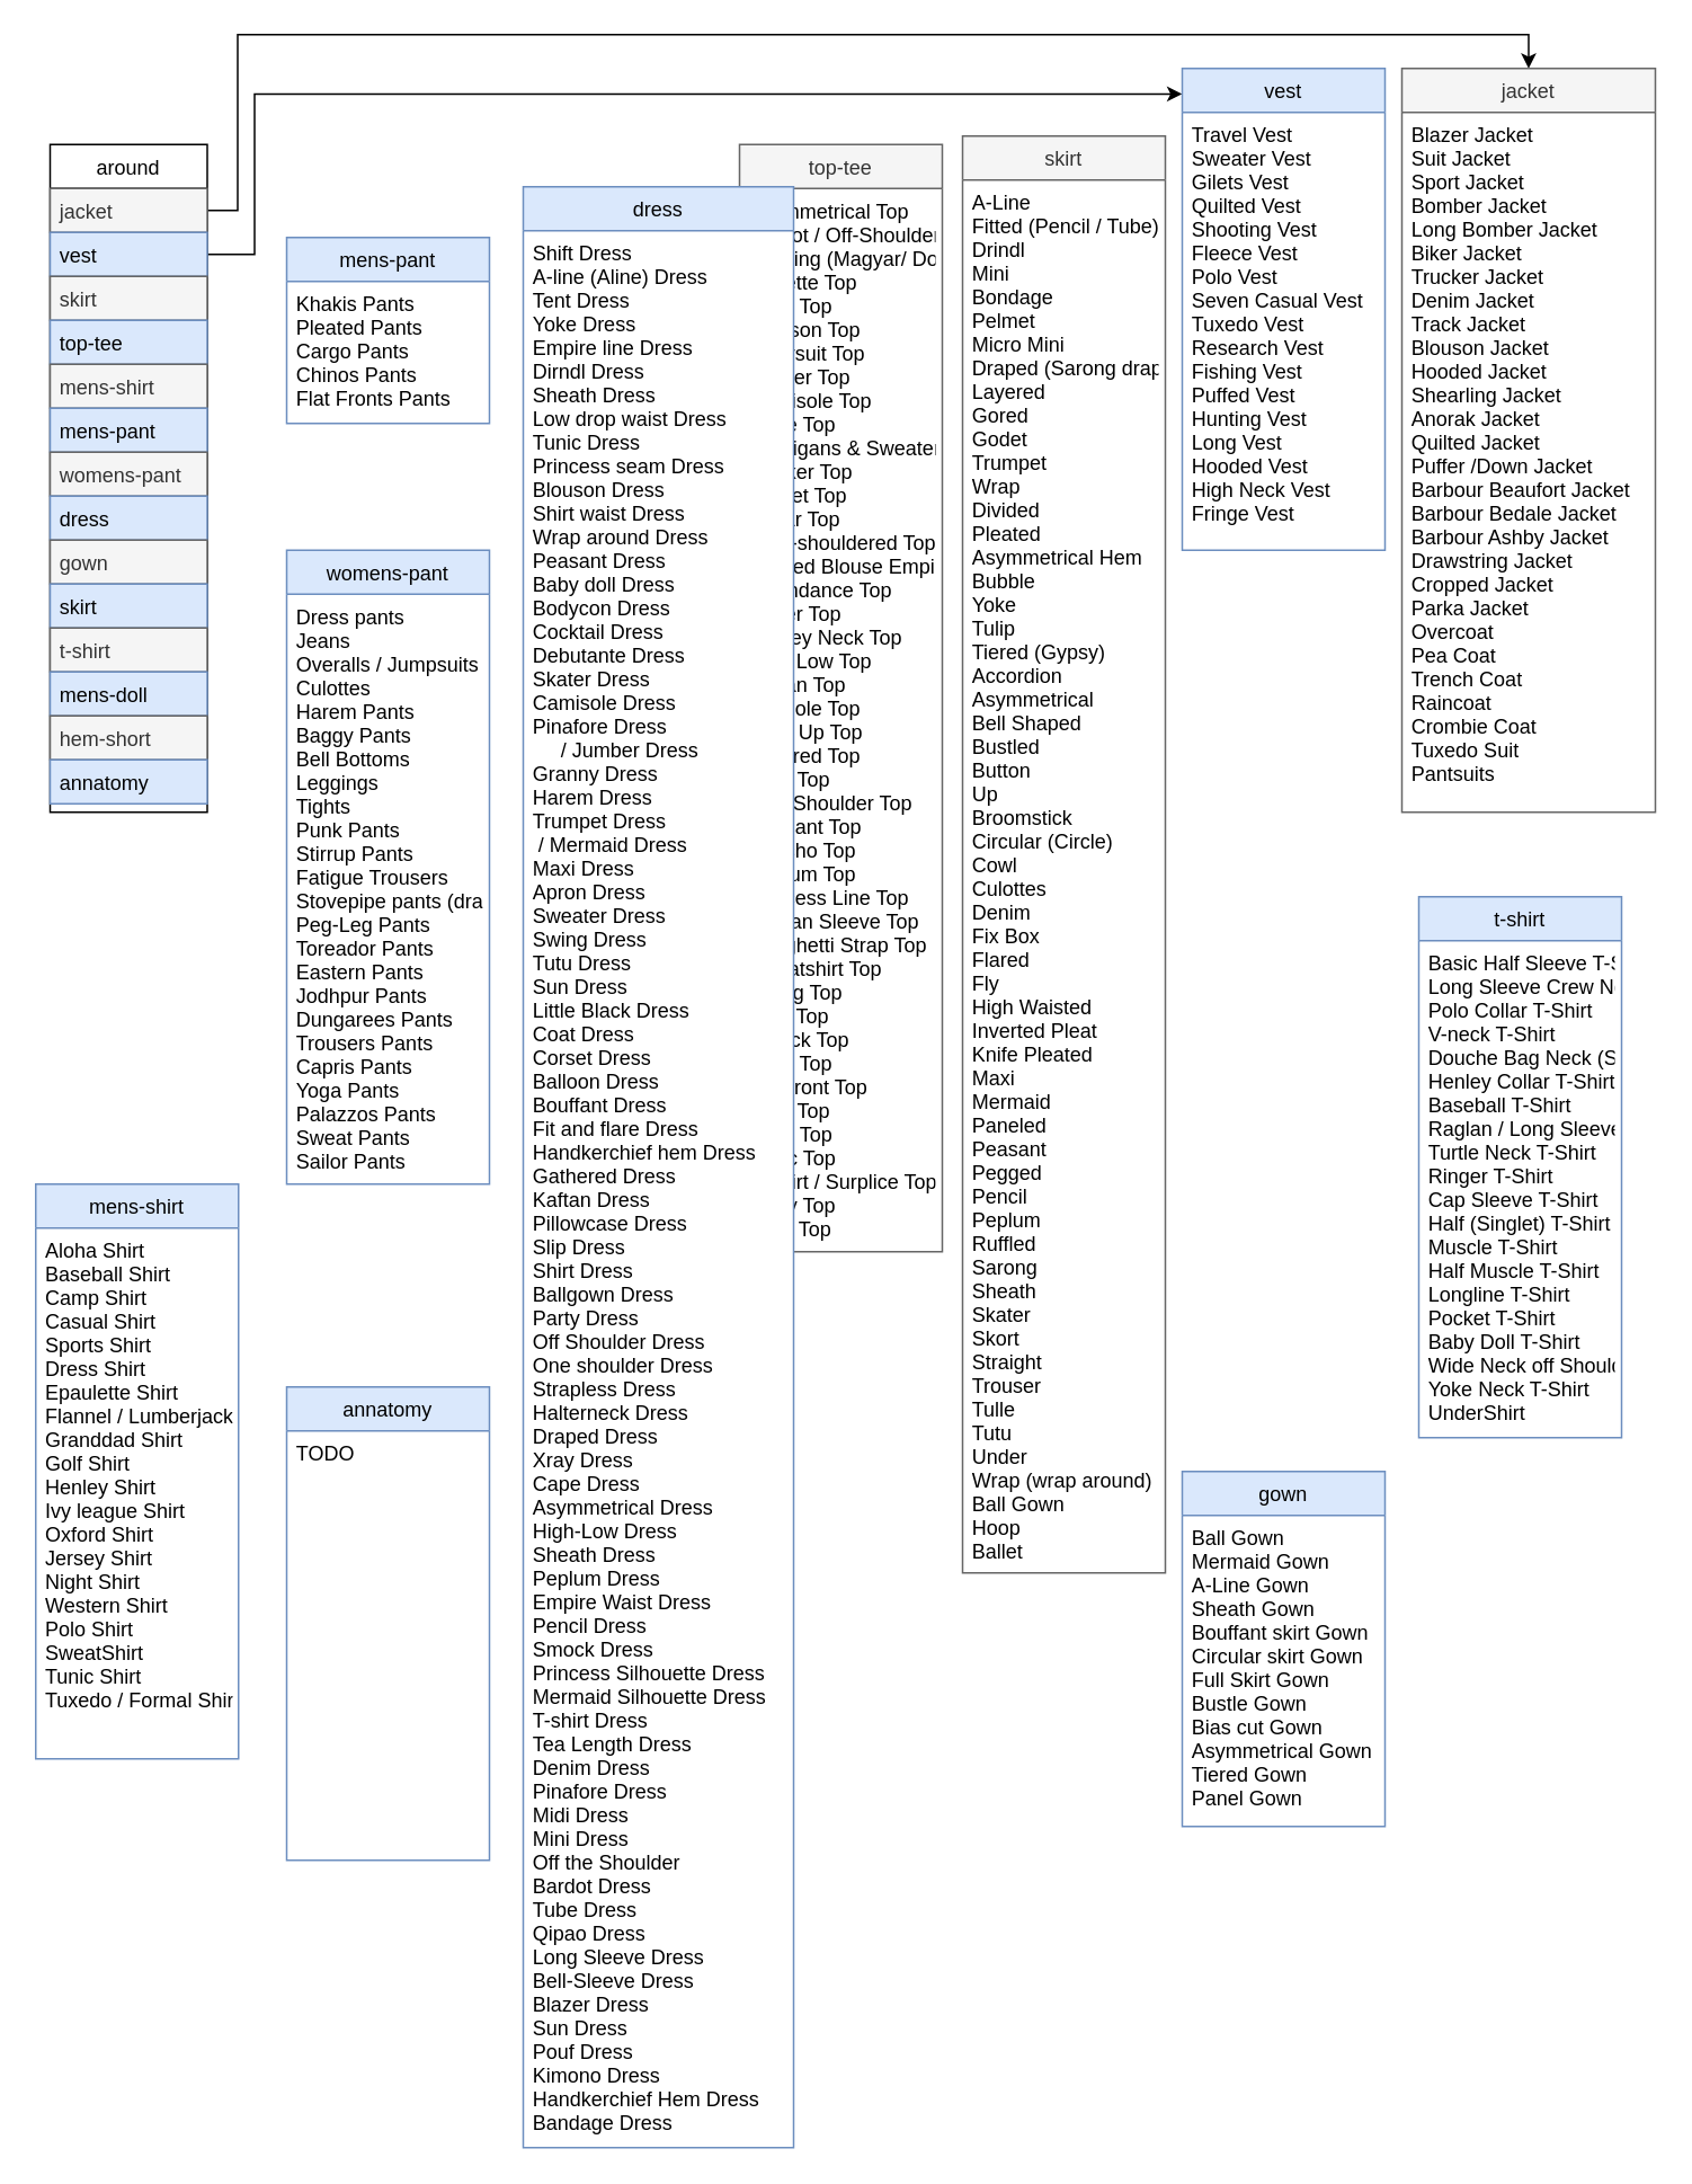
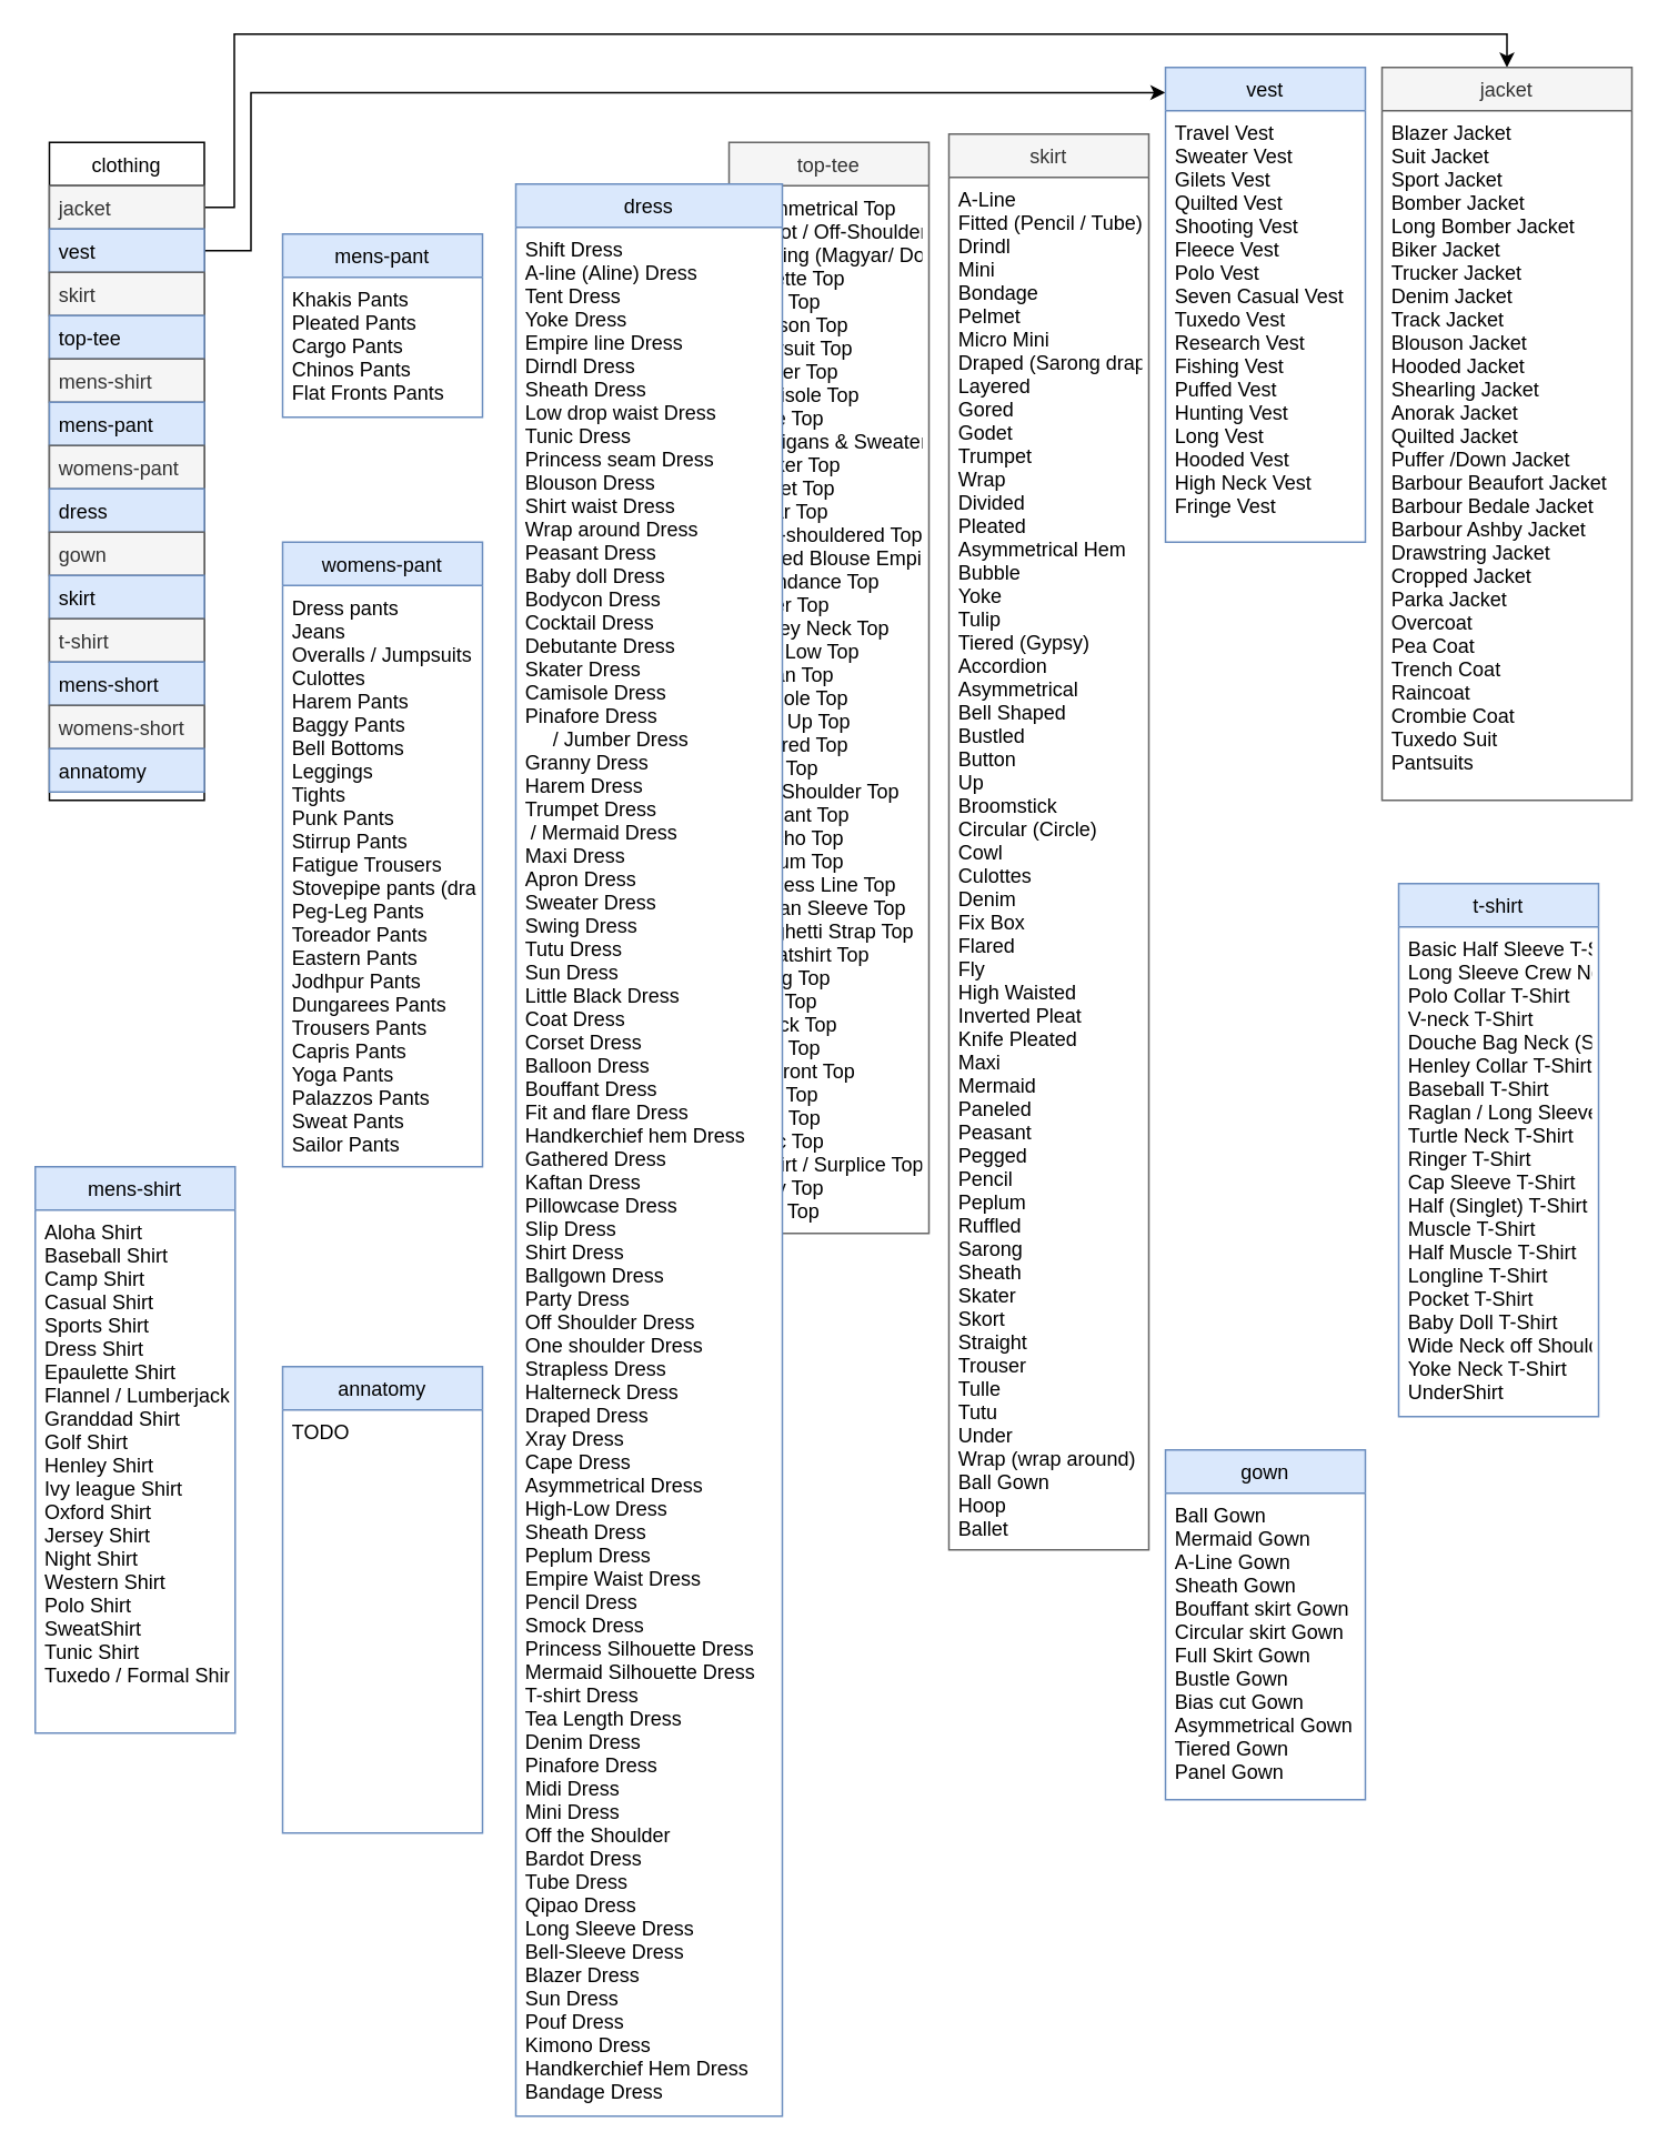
- <mxCell id="4" value="around" style="swimlane;fontStyle=0;align=center;verticalAlign=top;childLayout=stackLayout;horizontal=1;startSize=26;horizontalStack=0;resizeParent=1;resizeLast=0;collapsible=1;marginBottom=0;rounded=0;shadow=0;strokeWidth=1;" parent="1" vertex="1"><mxGeometry x="29" y="85" width="93" height="395" as="geometry"><mxRectangle x="140" y="40" width="160" height="26" as="alternateBounds" /></mxGeometry></mxCell>
+ <mxCell id="4" value="clothing" style="swimlane;fontStyle=0;align=center;verticalAlign=top;childLayout=stackLayout;horizontal=1;startSize=26;horizontalStack=0;resizeParent=1;resizeLast=0;collapsible=1;marginBottom=0;rounded=0;shadow=0;strokeWidth=1;" parent="1" vertex="1"><mxGeometry x="29" y="85" width="93" height="395" as="geometry"><mxRectangle x="140" y="40" width="160" height="26" as="alternateBounds" /></mxGeometry></mxCell>
- <mxCell id="16" value="mens-doll" style="text;align=left;verticalAlign=top;spacingLeft=4;spacingRight=4;overflow=hidden;rotatable=0;points=[[0,0.5],[1,0.5]];portConstraint=eastwest;fillColor=#dae8fc;strokeColor=#6c8ebf;" parent="4" vertex="1"><mxGeometry y="312" width="93" height="26" as="geometry" /></mxCell>
+ <mxCell id="16" value="mens-short" style="text;align=left;verticalAlign=top;spacingLeft=4;spacingRight=4;overflow=hidden;rotatable=0;points=[[0,0.5],[1,0.5]];portConstraint=eastwest;fillColor=#dae8fc;strokeColor=#6c8ebf;" parent="4" vertex="1"><mxGeometry y="312" width="93" height="26" as="geometry" /></mxCell>
- <mxCell id="17" value="hem-short" style="text;align=left;verticalAlign=top;spacingLeft=4;spacingRight=4;overflow=hidden;rotatable=0;points=[[0,0.5],[1,0.5]];portConstraint=eastwest;fillColor=#f5f5f5;strokeColor=#666666;fontColor=#333333;" vertex="1" parent="4"><mxGeometry y="338" width="93" height="26" as="geometry" /></mxCell>
+ <mxCell id="17" value="womens-short" style="text;align=left;verticalAlign=top;spacingLeft=4;spacingRight=4;overflow=hidden;rotatable=0;points=[[0,0.5],[1,0.5]];portConstraint=eastwest;fillColor=#f5f5f5;strokeColor=#666666;fontColor=#333333;" vertex="1" parent="4"><mxGeometry y="338" width="93" height="26" as="geometry" /></mxCell>
